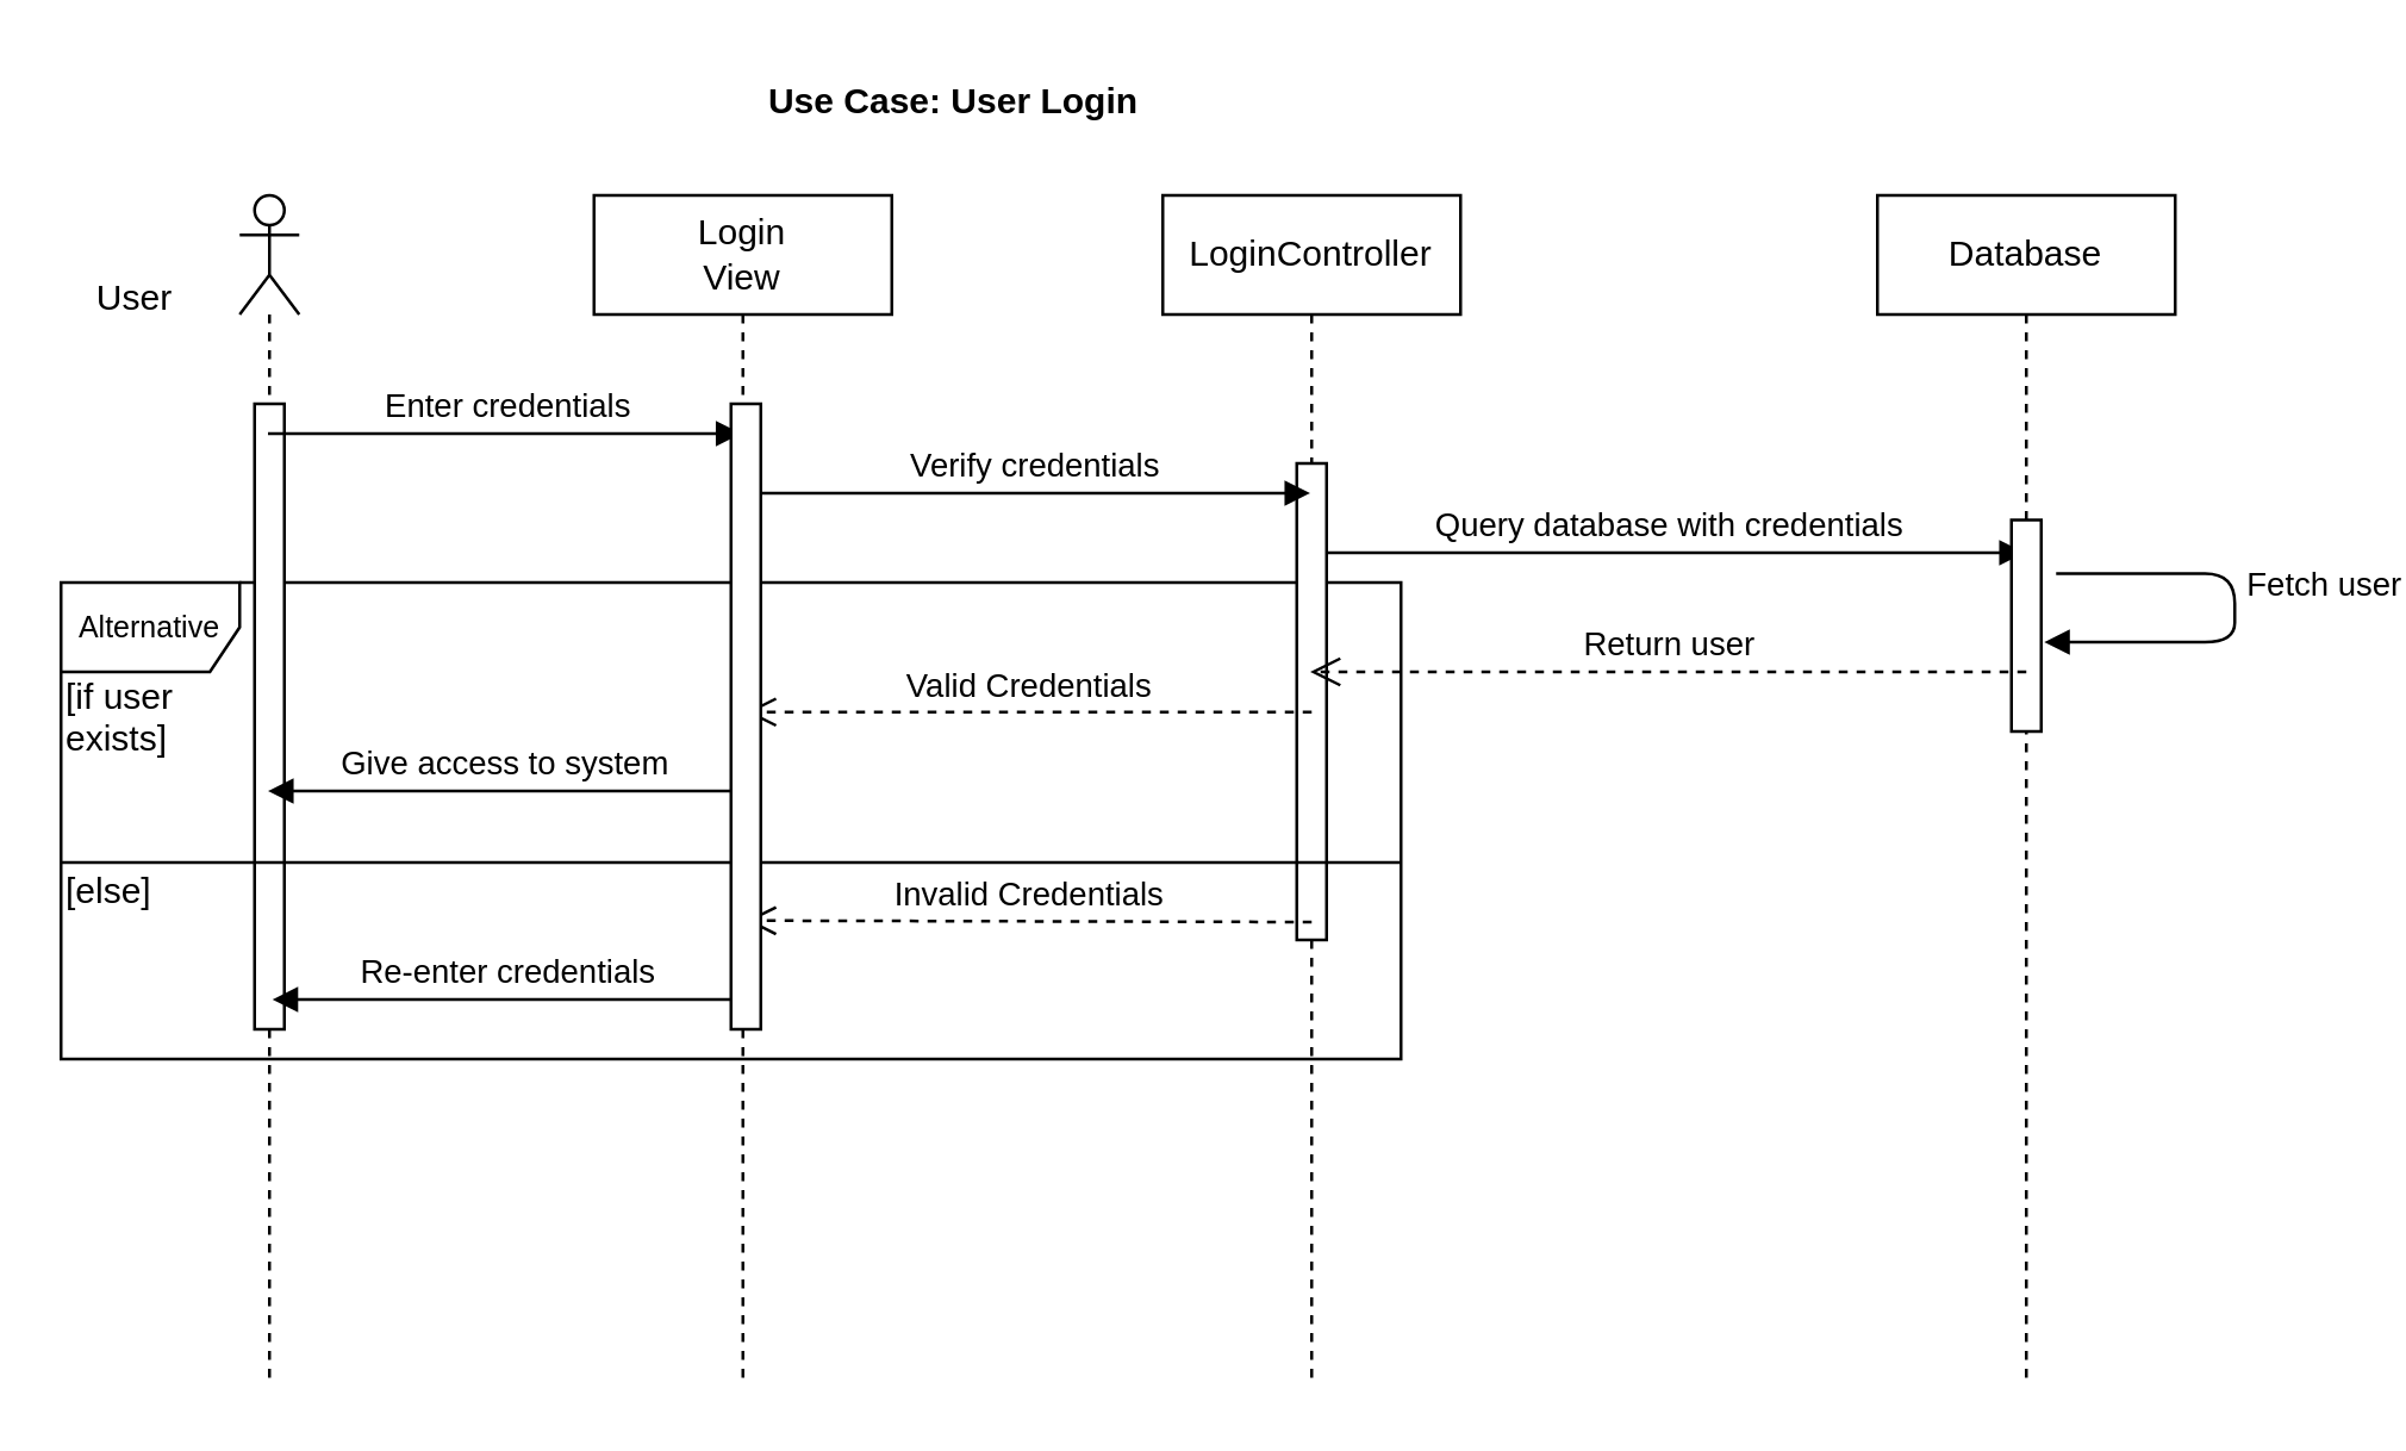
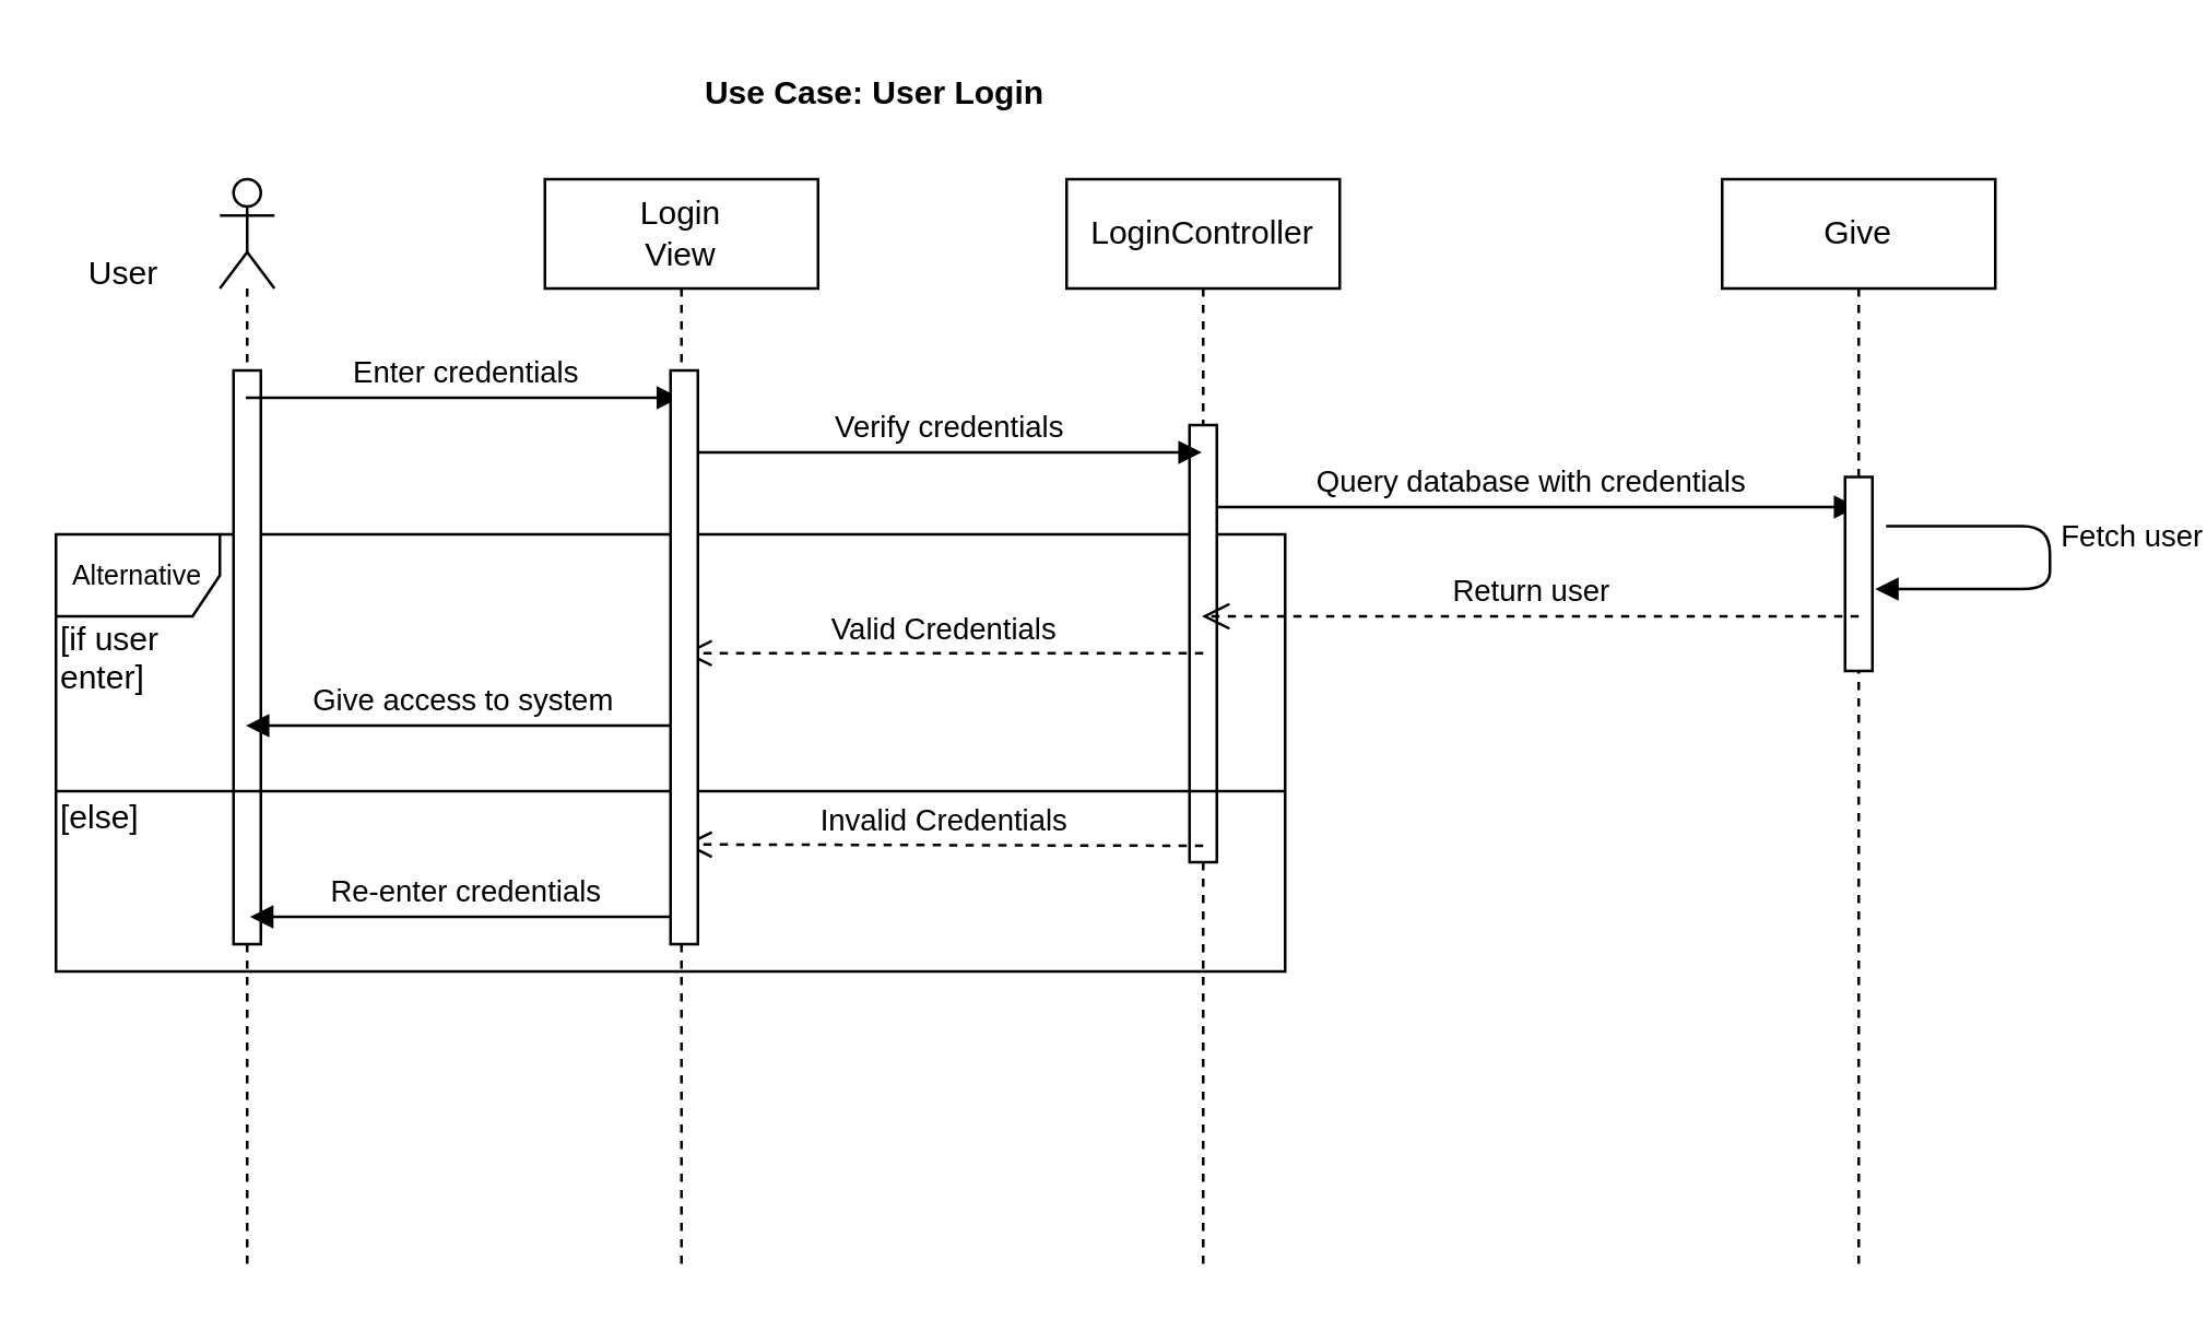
- <mxCell id="8" value="Database" style="shape=umlLifeline;perimeter=lifelinePerimeter;whiteSpace=wrap;html=1;container=1;collapsible=0;recursiveResize=0;outlineConnect=0;" parent="1" vertex="1"><mxGeometry x="630" y="65" width="100" height="400" as="geometry" /></mxCell>
+ <mxCell id="8" value="Give" style="shape=umlLifeline;perimeter=lifelinePerimeter;whiteSpace=wrap;html=1;container=1;collapsible=0;recursiveResize=0;outlineConnect=0;" parent="1" vertex="1"><mxGeometry x="630" y="65" width="100" height="400" as="geometry" /></mxCell>
- <mxCell id="15" value="[if user &lt;br&gt;exists]" style="text;html=1;resizable=0;points=[];autosize=1;align=left;verticalAlign=top;spacingTop=-4;" parent="1" vertex="1"><mxGeometry x="20" y="224" width="50" height="30" as="geometry" /></mxCell>
+ <mxCell id="15" value="[if user &lt;br&gt;enter]" style="text;html=1;resizable=0;points=[];autosize=1;align=left;verticalAlign=top;spacingTop=-4;" parent="1" vertex="1"><mxGeometry x="20" y="224" width="50" height="30" as="geometry" /></mxCell>
